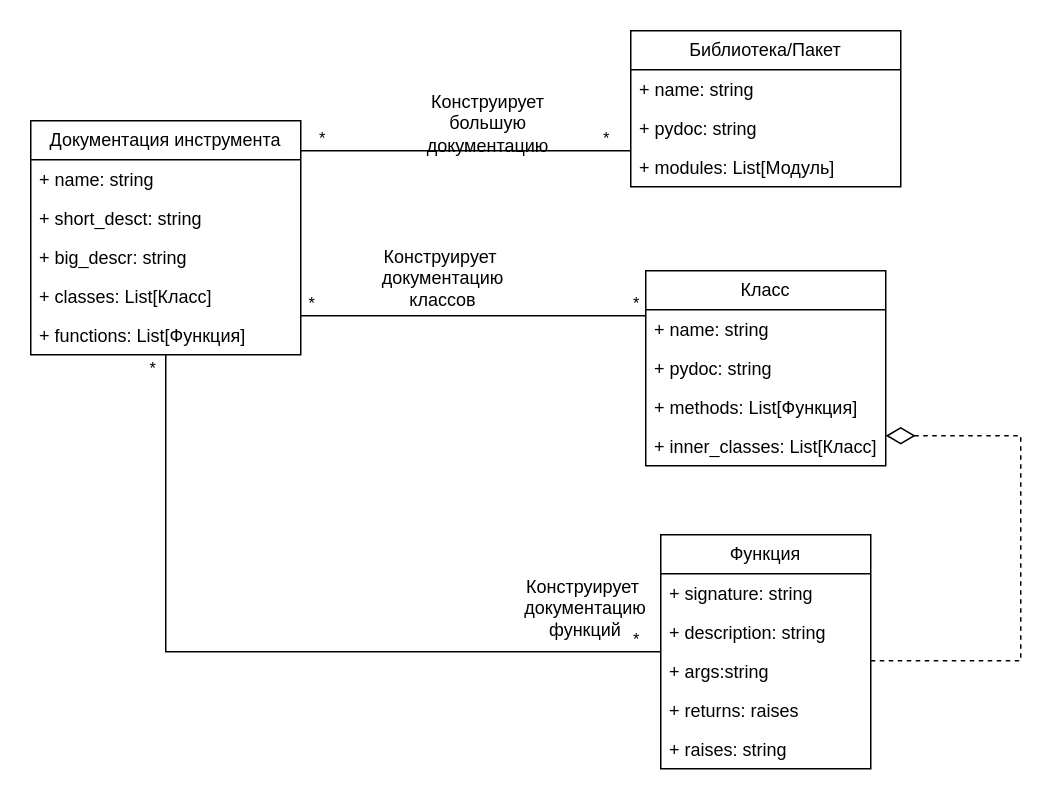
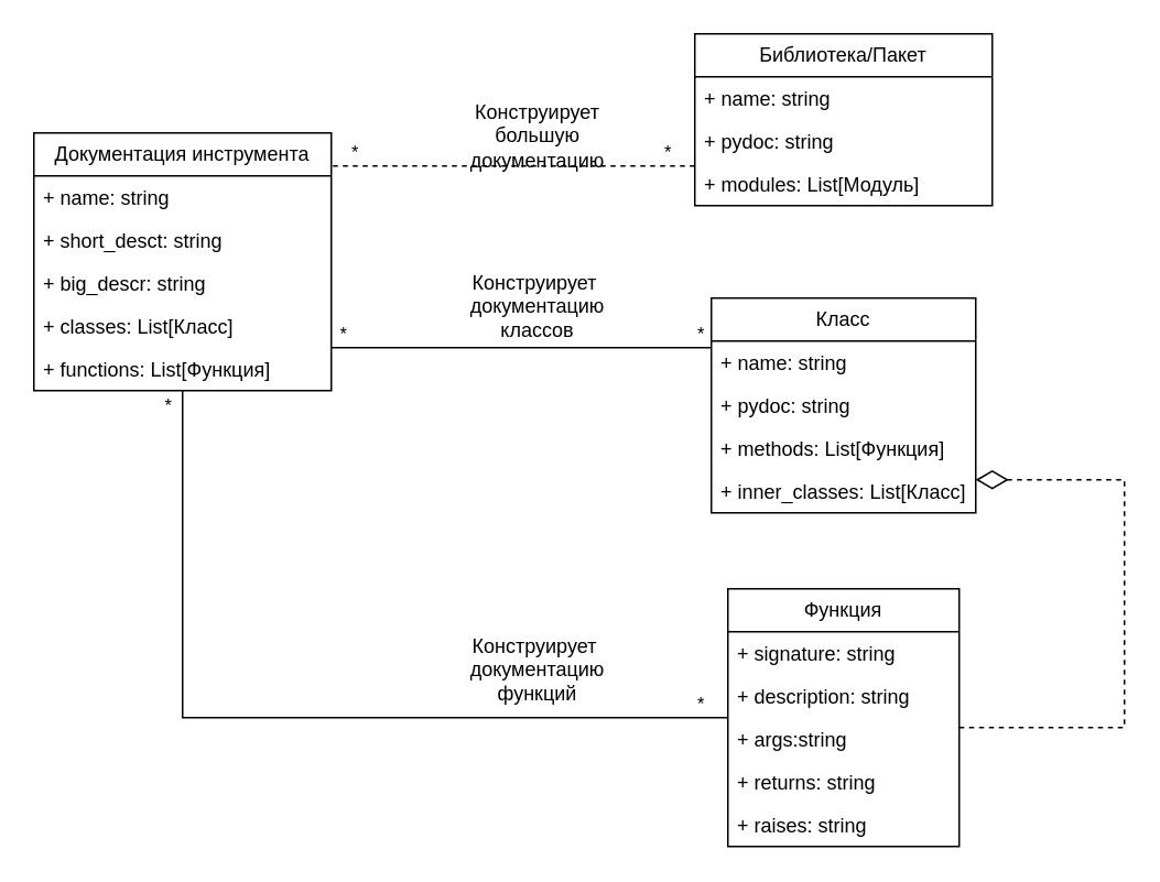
- <mxCell id="32" value="" style="endArrow=none;html=1;edgeStyle=orthogonalEdgeStyle;rounded=0;" edge="1" parent="1" source="28" target="13"><mxGeometry relative="1" as="geometry"><mxPoint x="430" y="-78" as="sourcePoint" /><mxPoint x="120" y="90" as="targetPoint" /><Array as="points"><mxPoint x="270" y="100" /><mxPoint x="270" y="100" /></Array></mxGeometry></mxCell>
+ <mxCell id="32" value="" style="endArrow=none;html=1;edgeStyle=orthogonalEdgeStyle;rounded=0;dashed=1;" edge="1" parent="1" source="28" target="13"><mxGeometry relative="1" as="geometry"><mxPoint x="430" y="-78" as="sourcePoint" /><mxPoint x="120" y="90" as="targetPoint" /><Array as="points"><mxPoint x="270" y="100" /><mxPoint x="270" y="100" /></Array></mxGeometry></mxCell>
- <mxCell id="25" value="Конструирует&amp;nbsp; документацию классов" style="text;html=1;align=center;verticalAlign=middle;whiteSpace=wrap;rounded=0;" vertex="1" parent="1"><mxGeometry x="265" y="170" width="60" height="30" as="geometry" /></mxCell>
+ <mxCell id="25" value="Конструирует&amp;nbsp; документацию классов" style="text;html=1;align=center;verticalAlign=middle;whiteSpace=wrap;rounded=0;" vertex="1" parent="1"><mxGeometry x="295" y="170" width="60" height="30" as="geometry" /></mxCell>
- <mxCell id="26" value="Конструирует&amp;nbsp; документацию функций" style="text;html=1;align=center;verticalAlign=middle;whiteSpace=wrap;rounded=0;" vertex="1" parent="1"><mxGeometry x="360" y="390" width="60" height="30" as="geometry" /></mxCell>
+ <mxCell id="26" value="Конструирует&amp;nbsp; документацию функций" style="text;html=1;align=center;verticalAlign=middle;whiteSpace=wrap;rounded=0;" vertex="1" parent="1"><mxGeometry x="295" y="390" width="60" height="30" as="geometry" /></mxCell>
- <mxCell id="6" value="+ returns: raises" style="text;strokeColor=none;fillColor=none;align=left;verticalAlign=top;spacingLeft=4;spacingRight=4;overflow=hidden;rotatable=0;points=[[0,0.5],[1,0.5]];portConstraint=eastwest;whiteSpace=wrap;html=1;" parent="2" vertex="1"><mxGeometry y="104" width="140" height="26" as="geometry" /></mxCell>
+ <mxCell id="6" value="+ returns: string" style="text;strokeColor=none;fillColor=none;align=left;verticalAlign=top;spacingLeft=4;spacingRight=4;overflow=hidden;rotatable=0;points=[[0,0.5],[1,0.5]];portConstraint=eastwest;whiteSpace=wrap;html=1;" parent="2" vertex="1"><mxGeometry y="104" width="140" height="26" as="geometry" /></mxCell>
